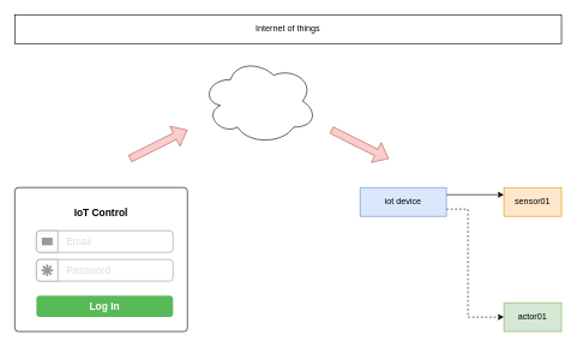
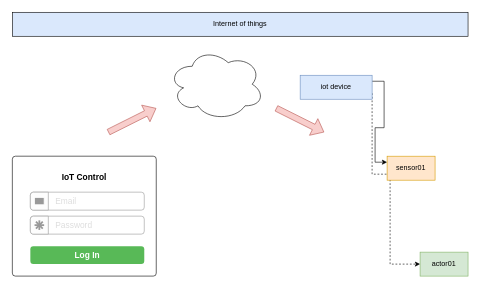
- <mxCell id="2" value="Internet of things" style="rounded=0;whiteSpace=wrap;html=1;" vertex="1" parent="1"><mxGeometry width="760" height="40" as="geometry" x="20" y="20" /></mxCell>
+ <mxCell id="2" value="Internet of things" style="rounded=0;whiteSpace=wrap;html=1;fillColor=#dae8fc;" vertex="1" parent="1"><mxGeometry width="760" height="40" as="geometry" x="20" y="20" /></mxCell>
- <mxCell id="5" value="iot device" style="rounded=0;whiteSpace=wrap;html=1;fillColor=#dae8fc;strokeColor=#6c8ebf;" vertex="1" parent="1"><mxGeometry x="500" y="260" width="120" height="40" as="geometry" /></mxCell>
+ <mxCell id="5" value="iot device" style="rounded=0;whiteSpace=wrap;html=1;fillColor=#dae8fc;strokeColor=#6c8ebf;" vertex="1" parent="1"><mxGeometry x="500" y="125" width="120" height="40" as="geometry" /></mxCell>
- <mxCell id="7" value="sensor01" style="rounded=0;whiteSpace=wrap;html=1;fillColor=#ffe6cc;strokeColor=#d79b00;" vertex="1" parent="1"><mxGeometry x="700" y="260" width="80" height="40" as="geometry" /></mxCell>
+ <mxCell id="7" value="sensor01" style="rounded=0;whiteSpace=wrap;html=1;fillColor=#ffe6cc;strokeColor=#d79b00;" vertex="1" parent="1"><mxGeometry x="645" y="260" width="80" height="40" as="geometry" /></mxCell>
